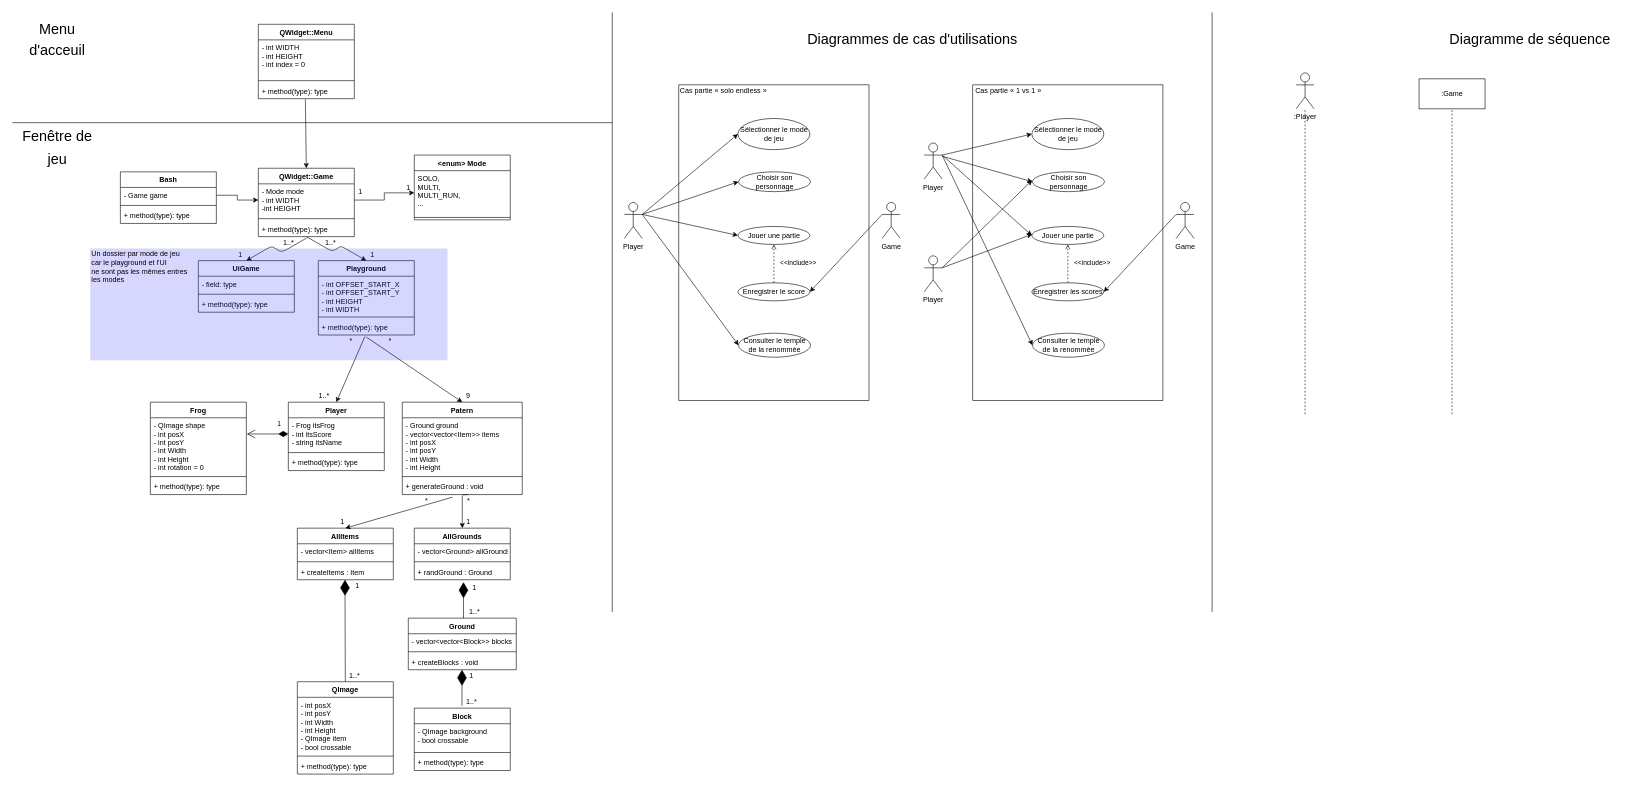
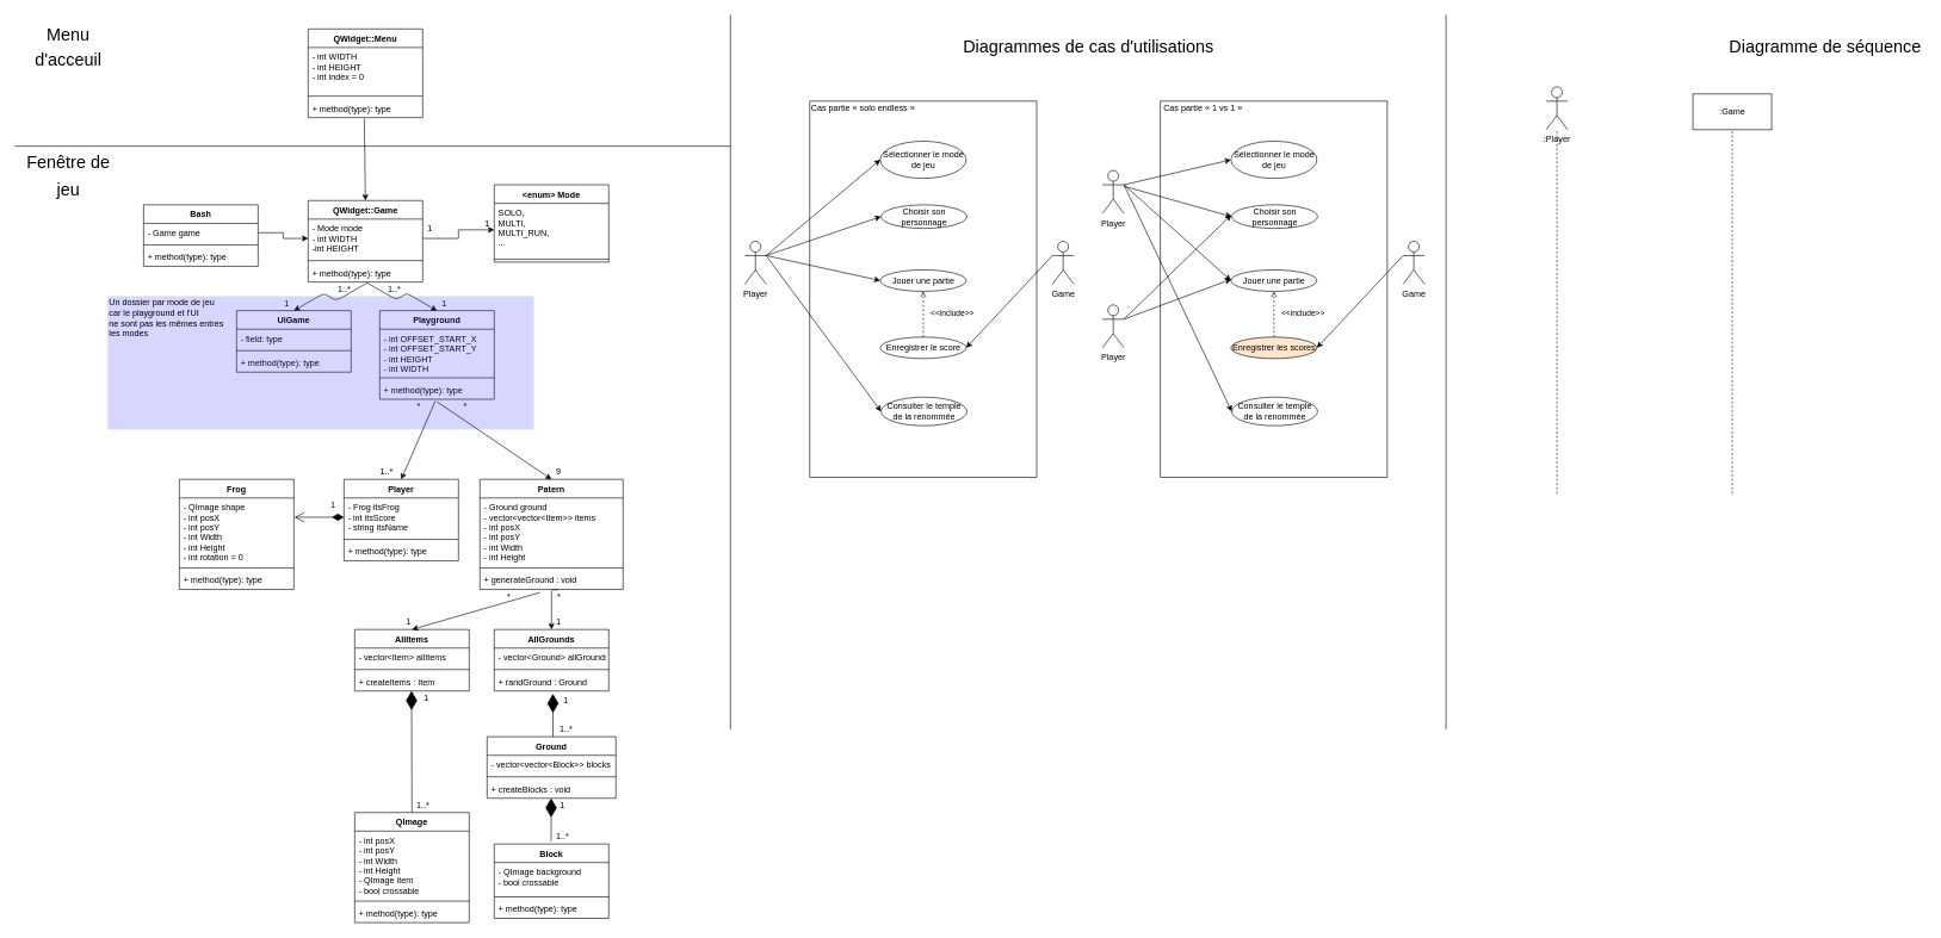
- <mxCell id="118" value="Enregistrer les scores" style="ellipse;whiteSpace=wrap;html=1;" parent="1" vertex="1"><mxGeometry x="1719.5" y="471" width="120" height="30" as="geometry" /></mxCell>
+ <mxCell id="118" value="Enregistrer les scores" style="ellipse;whiteSpace=wrap;html=1;fillColor=#ffe6cc;" parent="1" vertex="1"><mxGeometry x="1719.5" y="471" width="120" height="30" as="geometry" /></mxCell>
